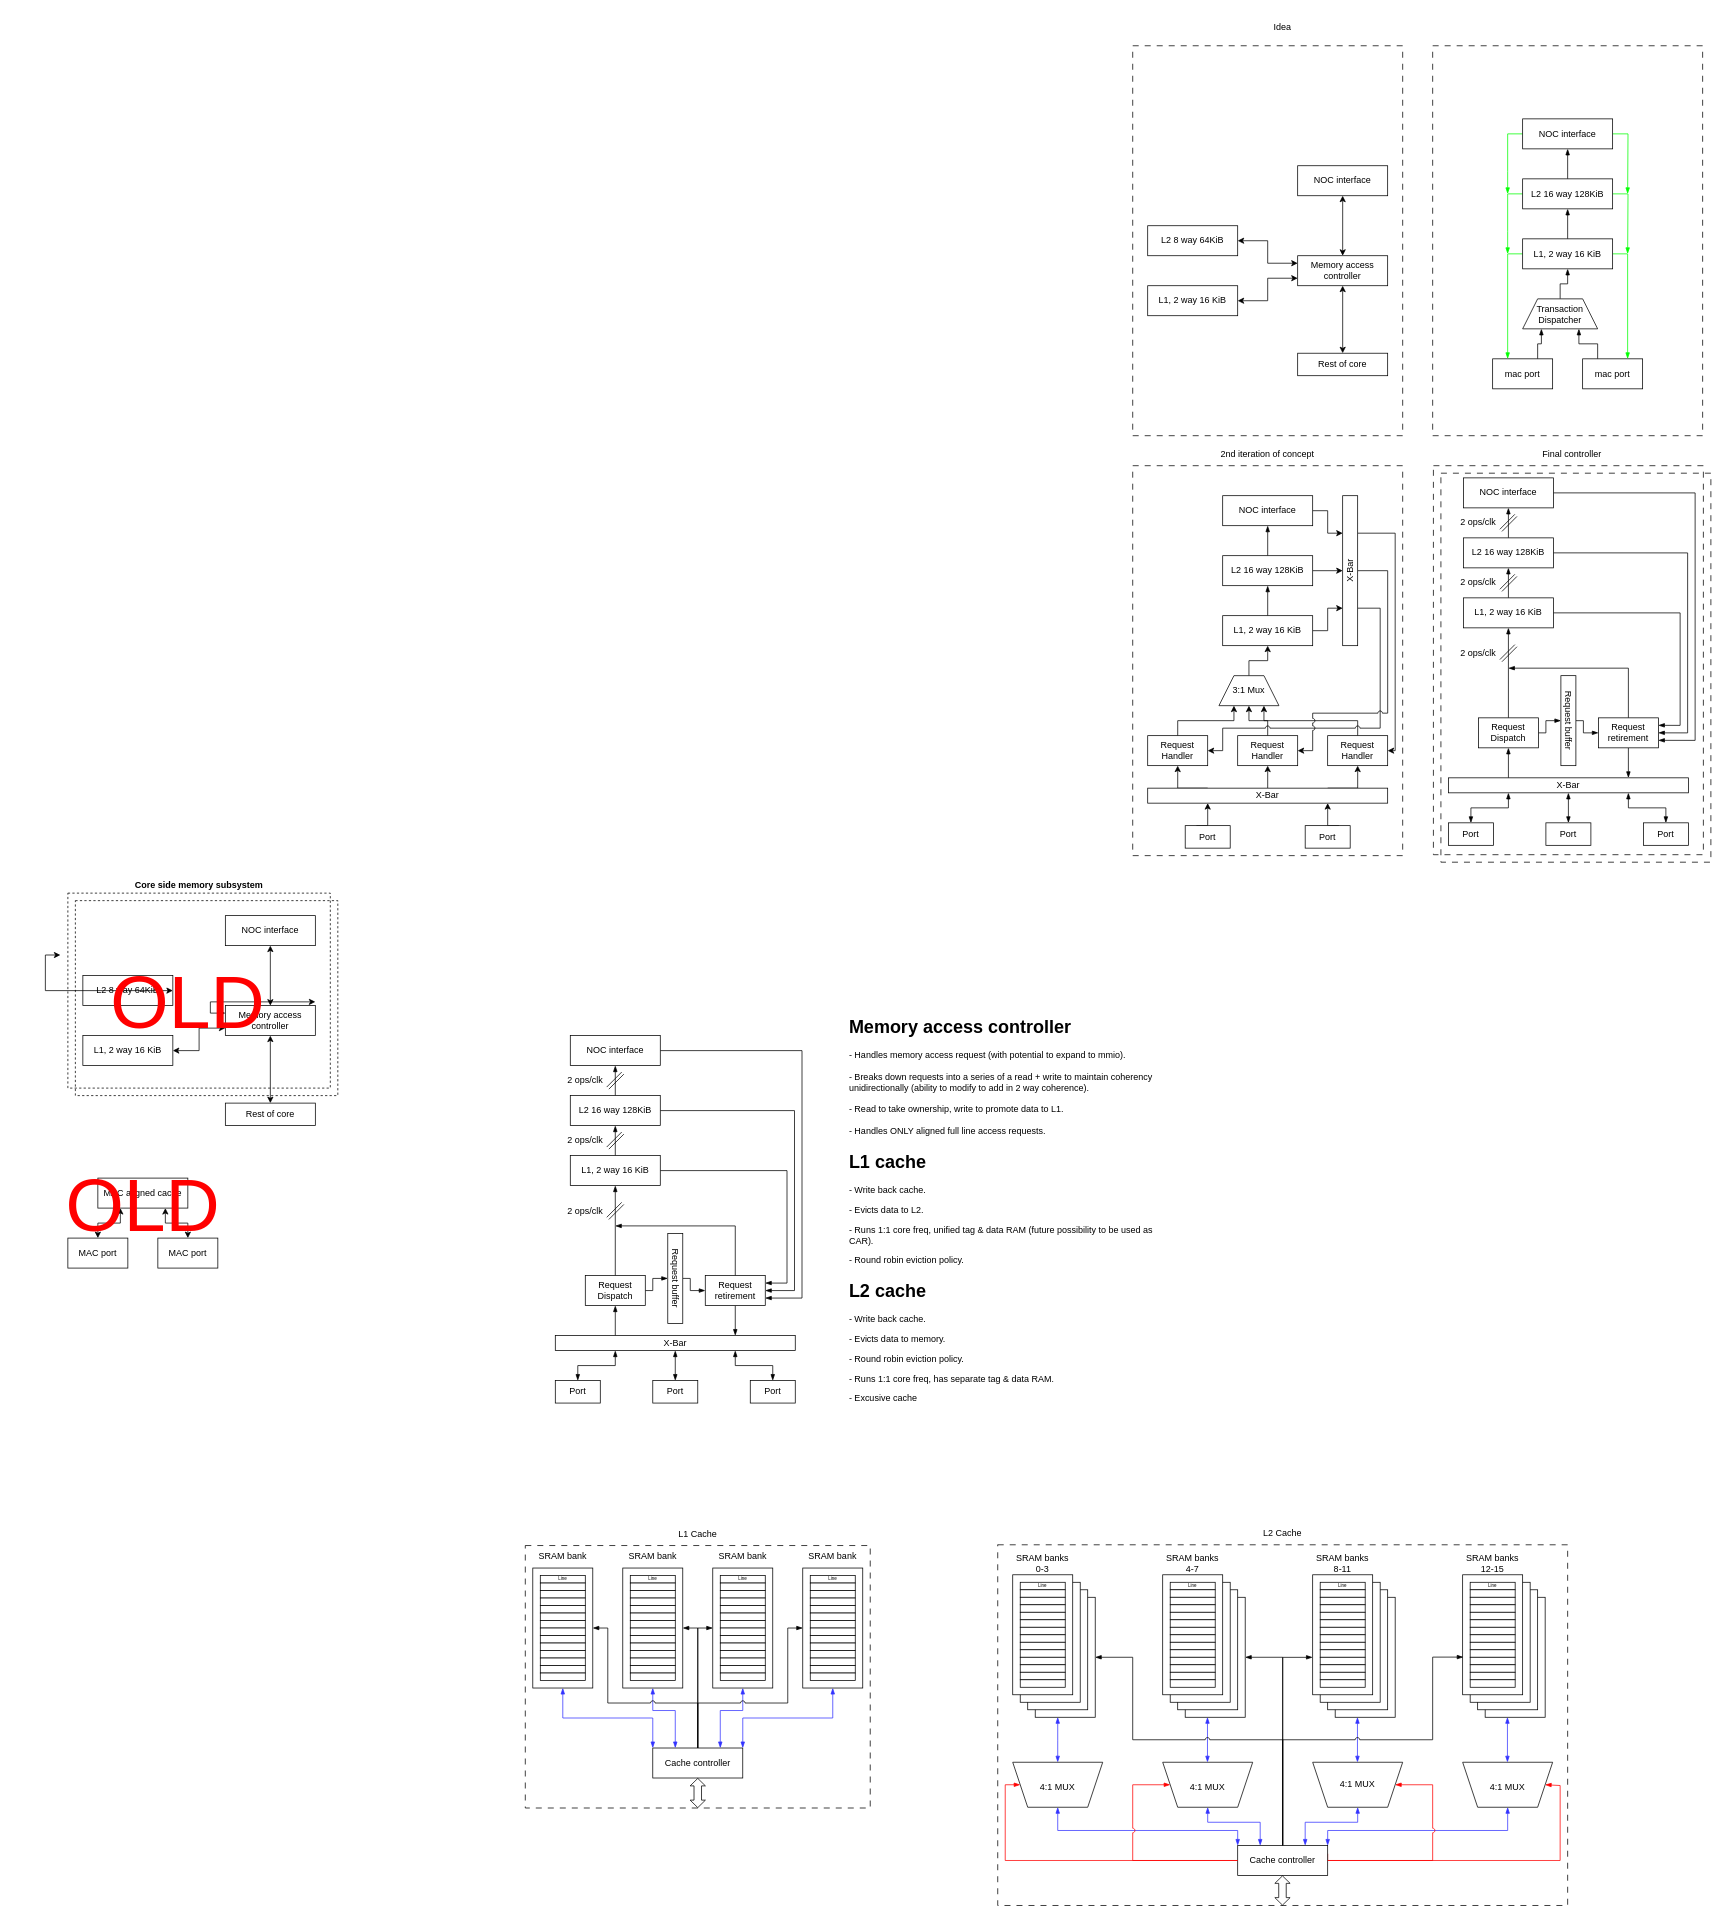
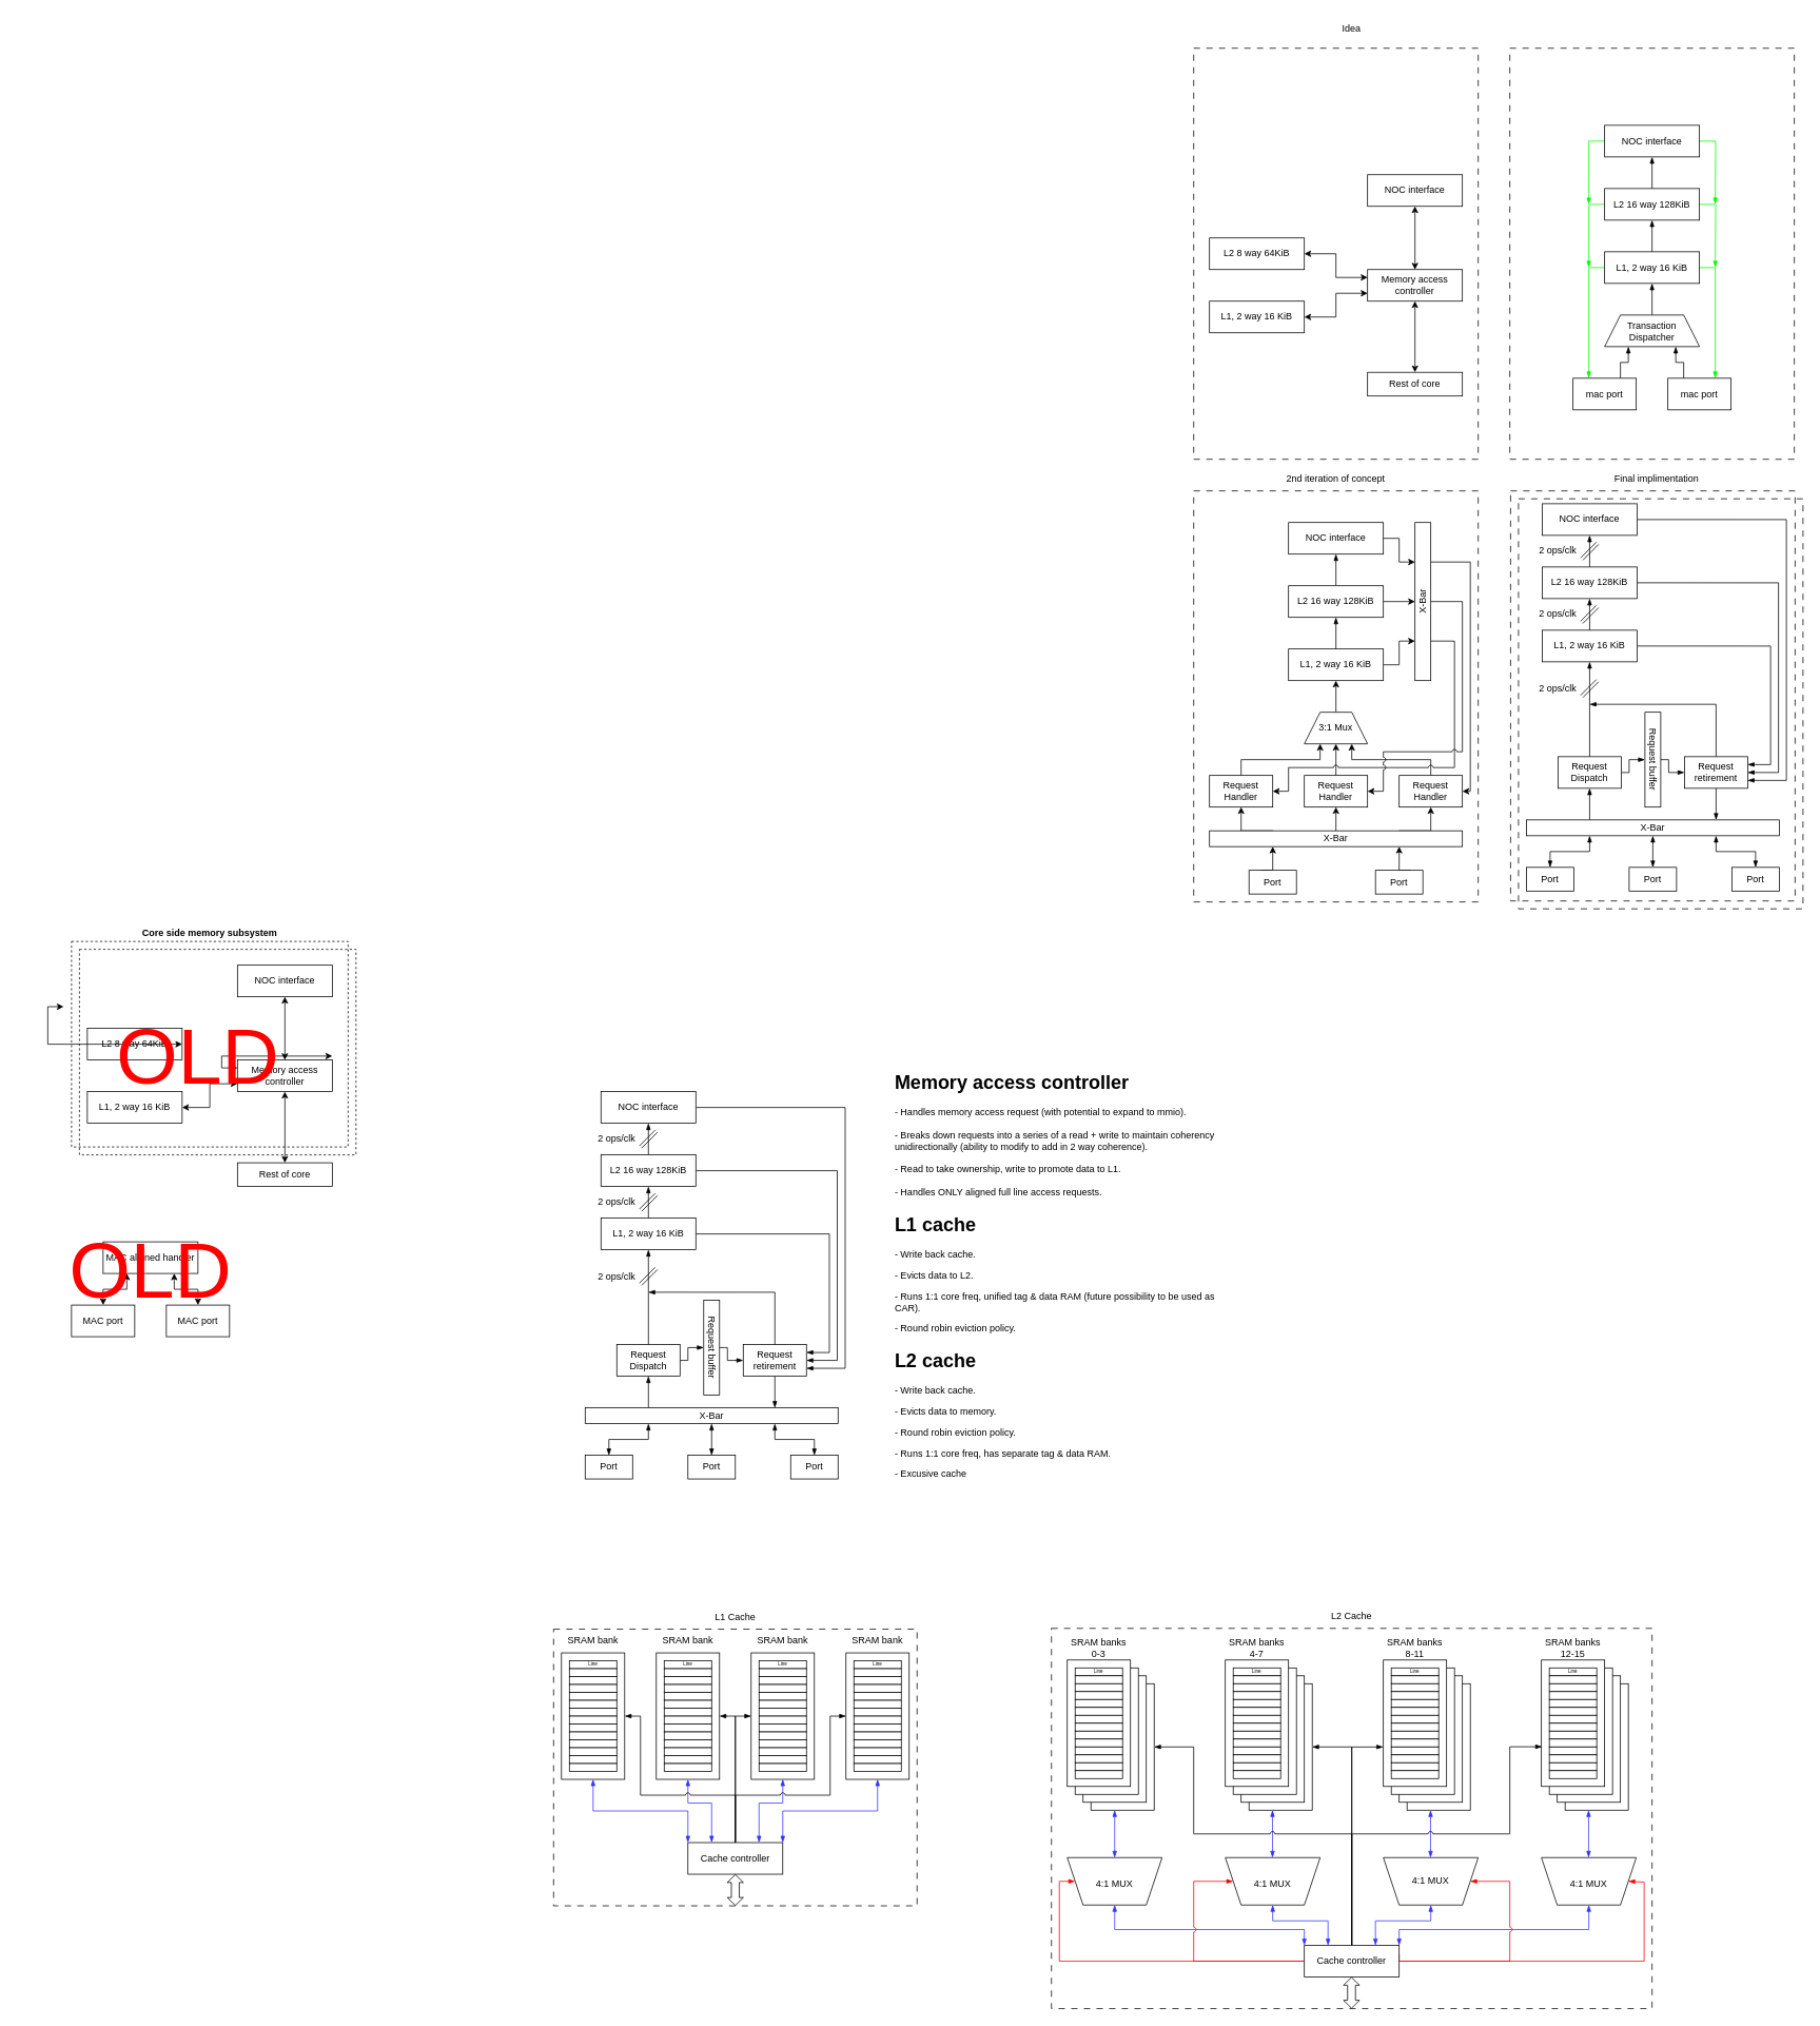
- <mxCell id="219" value="Transaction&lt;div&gt;Dispatcher&lt;/div&gt;" style="shape=trapezoid;perimeter=trapezoidPerimeter;whiteSpace=wrap;html=1;fixedSize=1;" parent="1" vertex="1"><mxGeometry x="2030" y="397.5" width="100" height="40" as="geometry" /></mxCell>
+ <mxCell id="219" value="Transaction&lt;div&gt;Dispatcher&lt;/div&gt;" style="shape=trapezoid;perimeter=trapezoidPerimeter;whiteSpace=wrap;html=1;fixedSize=1;" parent="1" vertex="1"><mxGeometry x="2030" y="397.5" width="120" height="40" as="geometry" /></mxCell>
- <mxCell id="290" value="Final controller" style="text;html=1;align=center;verticalAlign=middle;whiteSpace=wrap;rounded=0;" parent="1" vertex="1"><mxGeometry x="2001" y="590" width="190" height="30" as="geometry" /></mxCell>
+ <mxCell id="290" value="Final implimentation" style="text;html=1;align=center;verticalAlign=middle;whiteSpace=wrap;rounded=0;" parent="1" vertex="1"><mxGeometry x="2001" y="590" width="190" height="30" as="geometry" /></mxCell>
- <mxCell id="243" value="3:1 Mux" style="shape=trapezoid;perimeter=trapezoidPerimeter;whiteSpace=wrap;html=1;fixedSize=1;" parent="1" vertex="1"><mxGeometry x="1625" y="900" width="80" height="40" as="geometry" /></mxCell>
+ <mxCell id="243" value="3:1 Mux" style="shape=trapezoid;perimeter=trapezoidPerimeter;whiteSpace=wrap;html=1;fixedSize=1;" parent="1" vertex="1"><mxGeometry x="1650" y="900" width="80" height="40" as="geometry" /></mxCell>
- <mxCell id="307" value="MAC aligned cache" style="rounded=0;whiteSpace=wrap;html=1;" parent="291" vertex="1"><mxGeometry x="110" y="400" width="120" height="40" as="geometry" /></mxCell>
+ <mxCell id="307" value="MAC aligned handler" style="rounded=0;whiteSpace=wrap;html=1;" parent="291" vertex="1"><mxGeometry x="110" y="400" width="120" height="40" as="geometry" /></mxCell>
